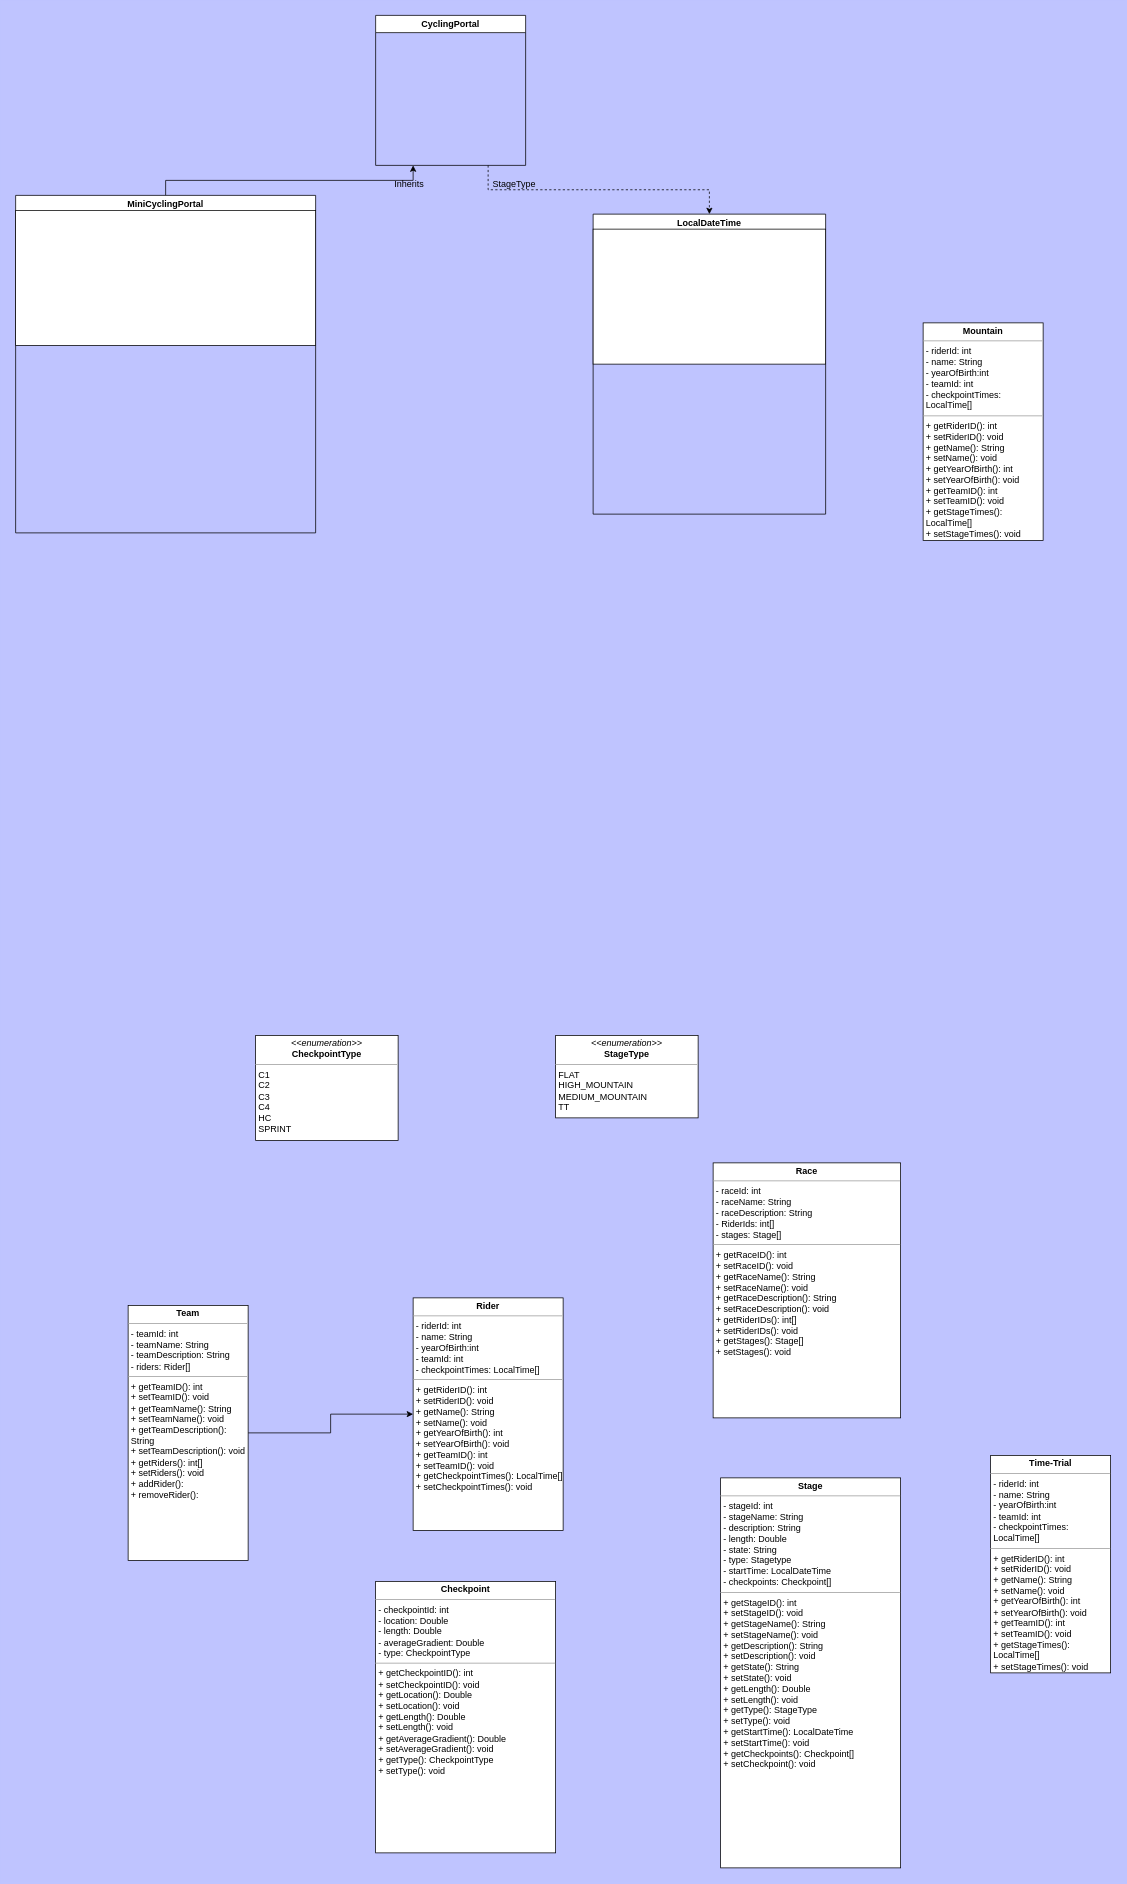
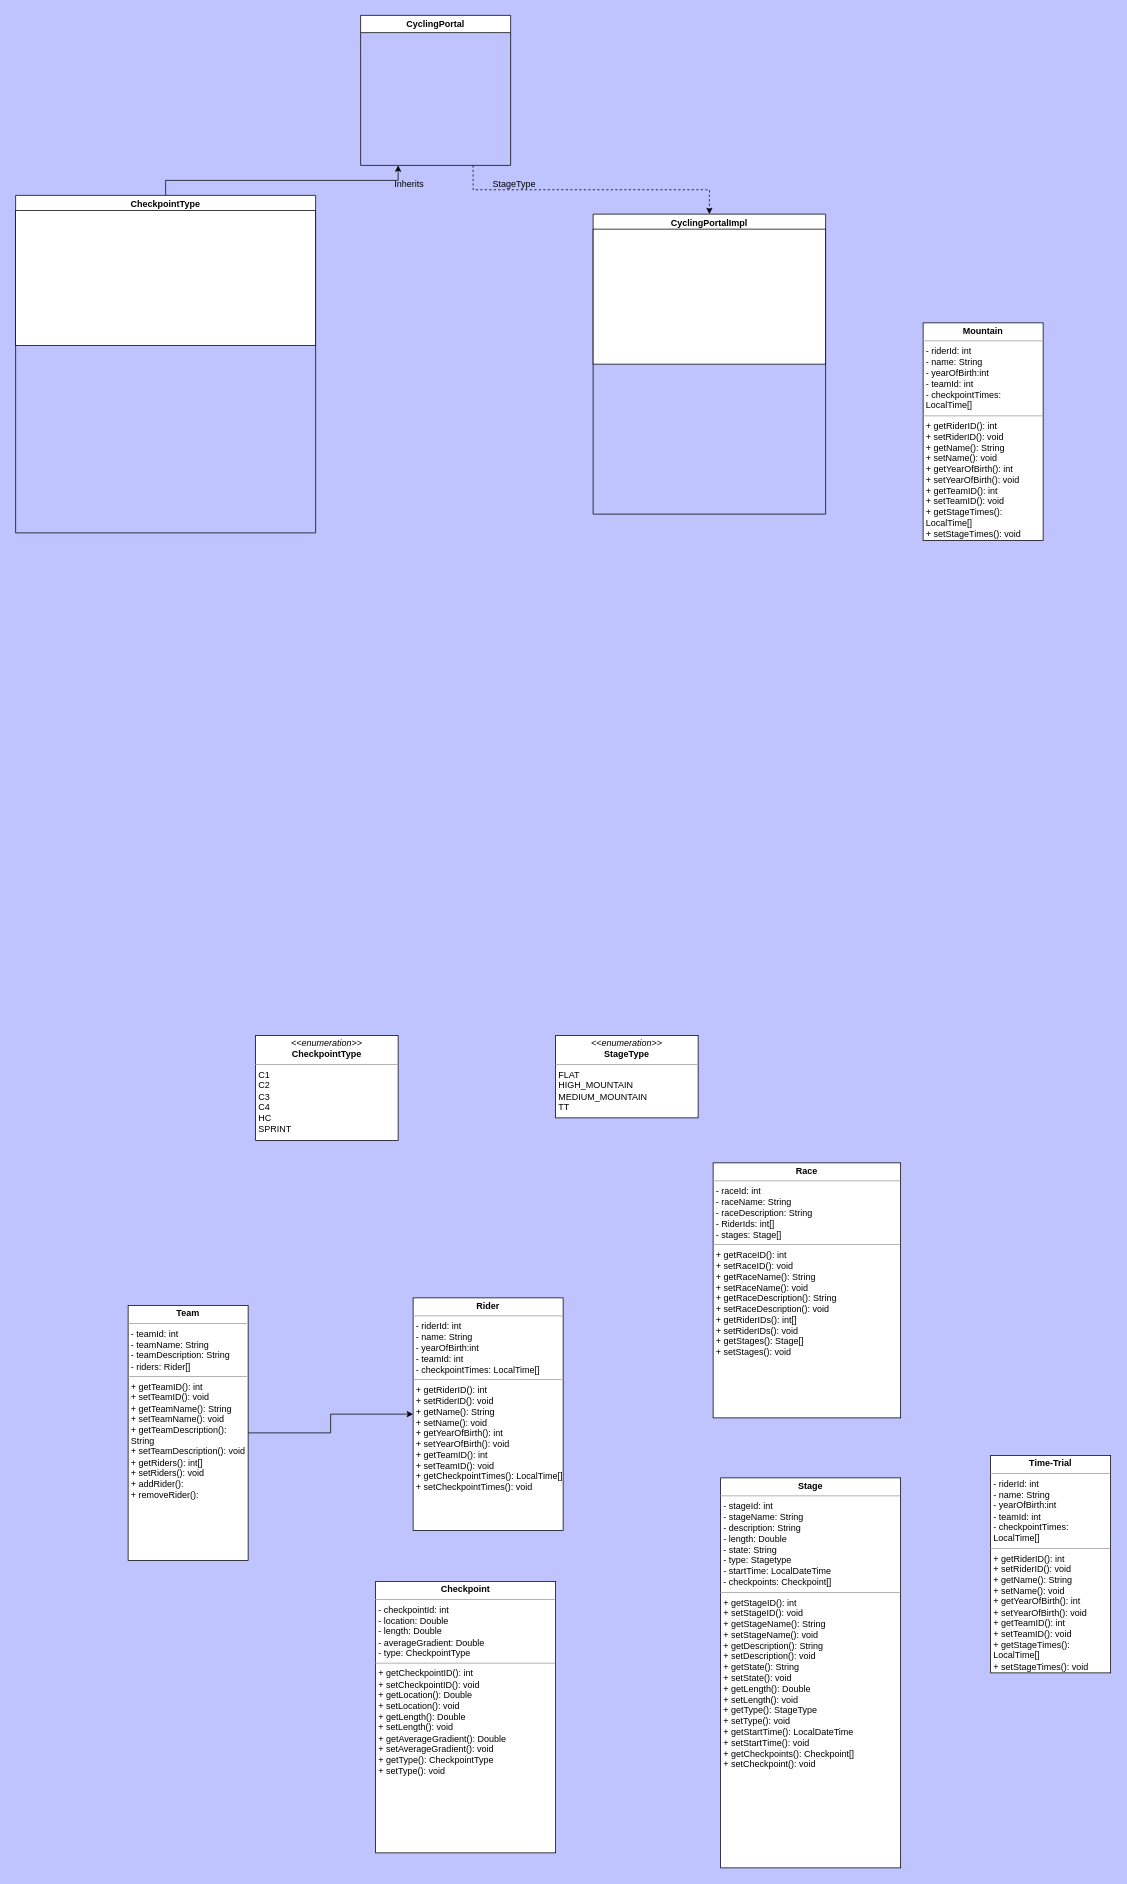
- <mxCell id="8" value="CyclingPortal" style="swimlane;whiteSpace=wrap;html=1;" parent="1" vertex="1"><mxGeometry x="500" y="20" width="200" height="200" as="geometry" /></mxCell>
+ <mxCell id="8" value="CyclingPortal" style="swimlane;whiteSpace=wrap;html=1;" parent="1" vertex="1"><mxGeometry x="480" y="20" width="200" height="200" as="geometry" /></mxCell>
- <mxCell id="3" value="MiniCyclingPortal" style="swimlane;whiteSpace=wrap;html=1;" parent="1" vertex="1"><mxGeometry x="20" y="260" width="400" height="450" as="geometry" /></mxCell>
+ <mxCell id="3" value="CheckpointType" style="swimlane;whiteSpace=wrap;html=1;" parent="1" vertex="1"><mxGeometry x="20" y="260" width="400" height="450" as="geometry" /></mxCell>
- <mxCell id="5" value="LocalDateTime" style="swimlane;whiteSpace=wrap;html=1;" parent="1" vertex="1"><mxGeometry x="790" y="285" width="310" height="400" as="geometry" /></mxCell>
+ <mxCell id="5" value="CyclingPortalImpl" style="swimlane;whiteSpace=wrap;html=1;" parent="1" vertex="1"><mxGeometry x="790" y="285" width="310" height="400" as="geometry" /></mxCell>
